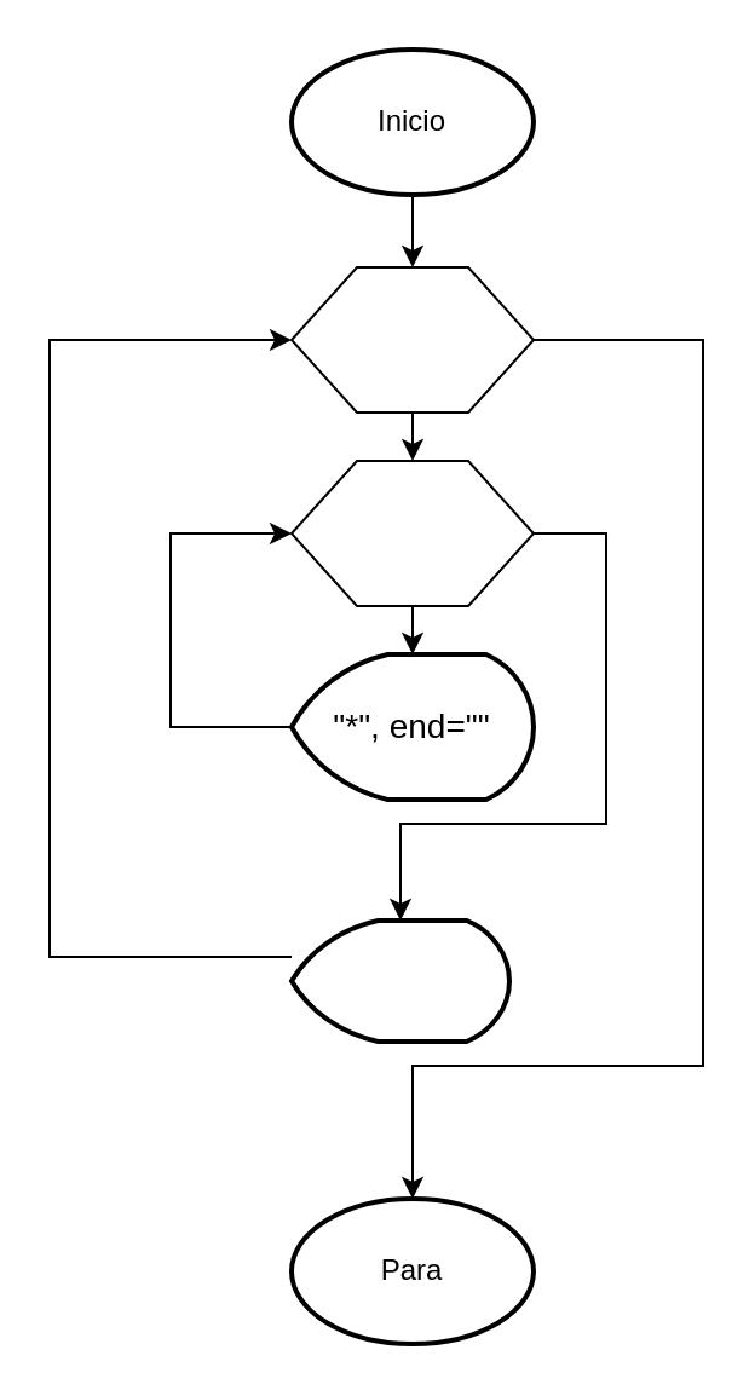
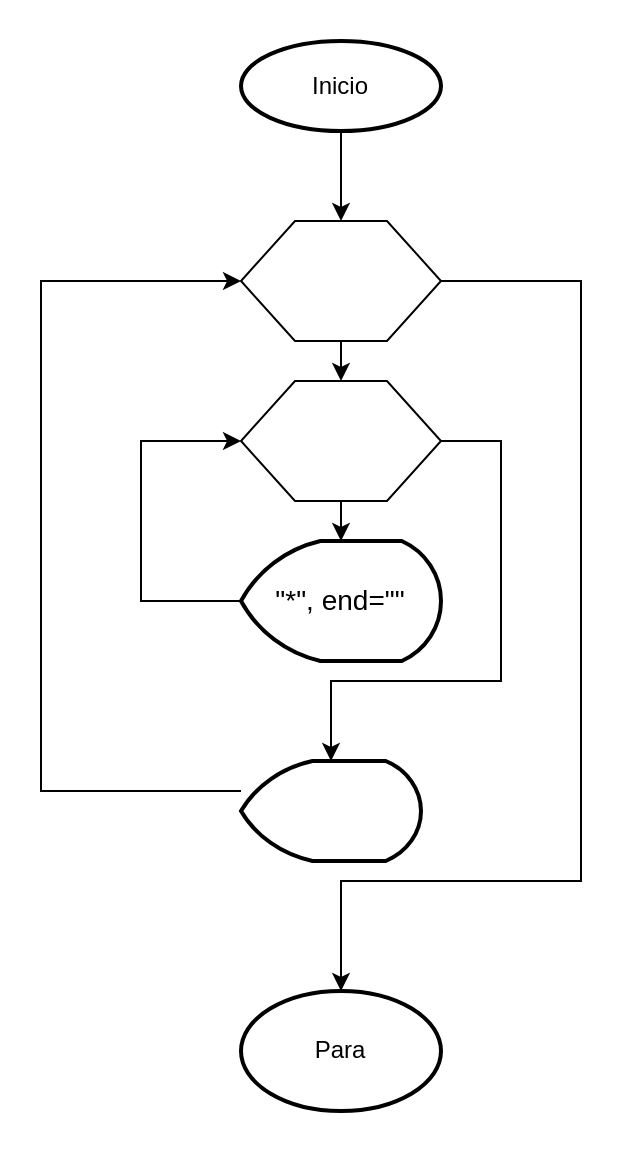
- <mxCell id="3" value="Inicio" style="strokeWidth=2;html=1;shape=mxgraph.flowchart.start_1;whiteSpace=wrap;" vertex="1" parent="1"><mxGeometry x="120" y="20" width="100" height="60" as="geometry" /></mxCell>
+ <mxCell id="3" value="Inicio" style="strokeWidth=2;html=1;shape=mxgraph.flowchart.start_1;whiteSpace=wrap;" vertex="1" parent="1"><mxGeometry x="120" y="20" width="100" height="45" as="geometry" /></mxCell>
